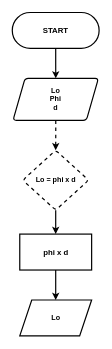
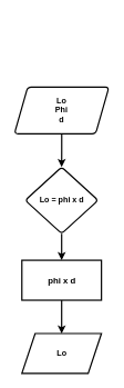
- <mxCell id="3" value="&lt;span&gt;&lt;font style=&quot;font-size: 13px;&quot;&gt;START&lt;/font&gt;&lt;/span&gt;" style="rounded=1;whiteSpace=wrap;html=1;arcSize=50;fontStyle=1;strokeWidth=2;" vertex="1" parent="1"><mxGeometry x="20" y="20" width="145" height="60" as="geometry" /></mxCell>
- <mxCell id="2" value="" style="edgeStyle=orthogonalEdgeStyle;rounded=0;orthogonalLoop=1;jettySize=auto;html=1;strokeWidth=2;" edge="1" parent="1" source="3" target="5"><mxGeometry relative="1" as="geometry" /></mxCell>
- <mxCell id="4" value="" style="edgeStyle=orthogonalEdgeStyle;rounded=0;orthogonalLoop=1;jettySize=auto;html=1;strokeWidth=2;dashed=1;" edge="1" parent="1" source="5" target="7"><mxGeometry relative="1" as="geometry" /></mxCell>
+ <mxCell id="4" value="" style="edgeStyle=orthogonalEdgeStyle;rounded=0;orthogonalLoop=1;jettySize=auto;html=1;strokeWidth=2;" edge="1" parent="1" source="5" target="7"><mxGeometry relative="1" as="geometry" /></mxCell>
- <mxCell id="7" value="&lt;b&gt;Lo = phi x d&lt;/b&gt;" style="rhombus;whiteSpace=wrap;html=1;rounded=1;arcSize=11;fontStyle=1;strokeWidth=2;dashed=1;" vertex="1" parent="1"><mxGeometry x="37.5" y="250" width="110" height="100" as="geometry" /></mxCell>
+ <mxCell id="7" value="&lt;b&gt;Lo = phi x d&lt;/b&gt;" style="rhombus;whiteSpace=wrap;html=1;rounded=1;arcSize=11;fontStyle=1;strokeWidth=2;" vertex="1" parent="1"><mxGeometry x="37.5" y="250" width="110" height="100" as="geometry" /></mxCell>
